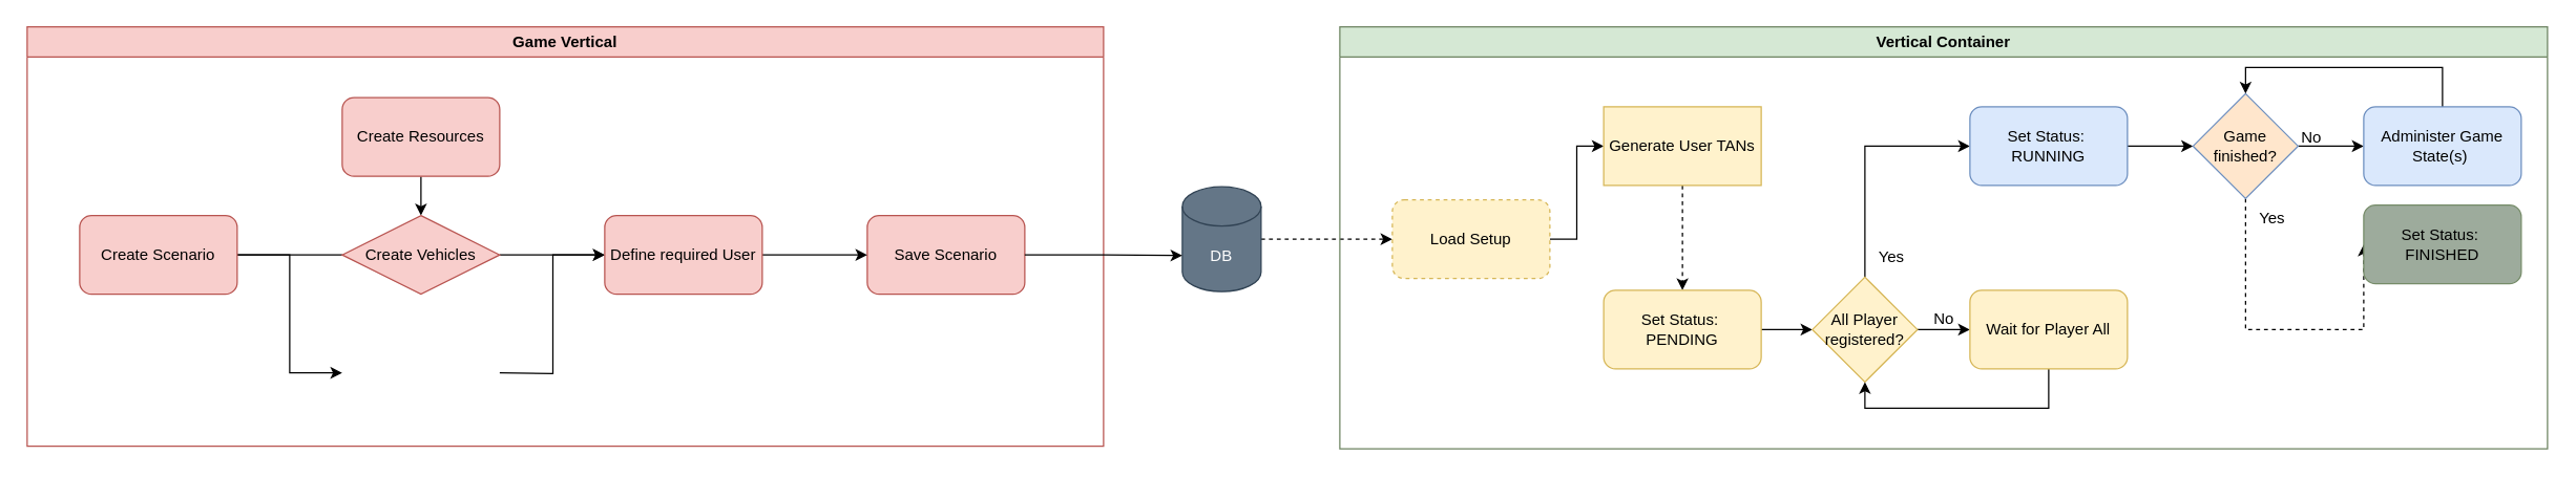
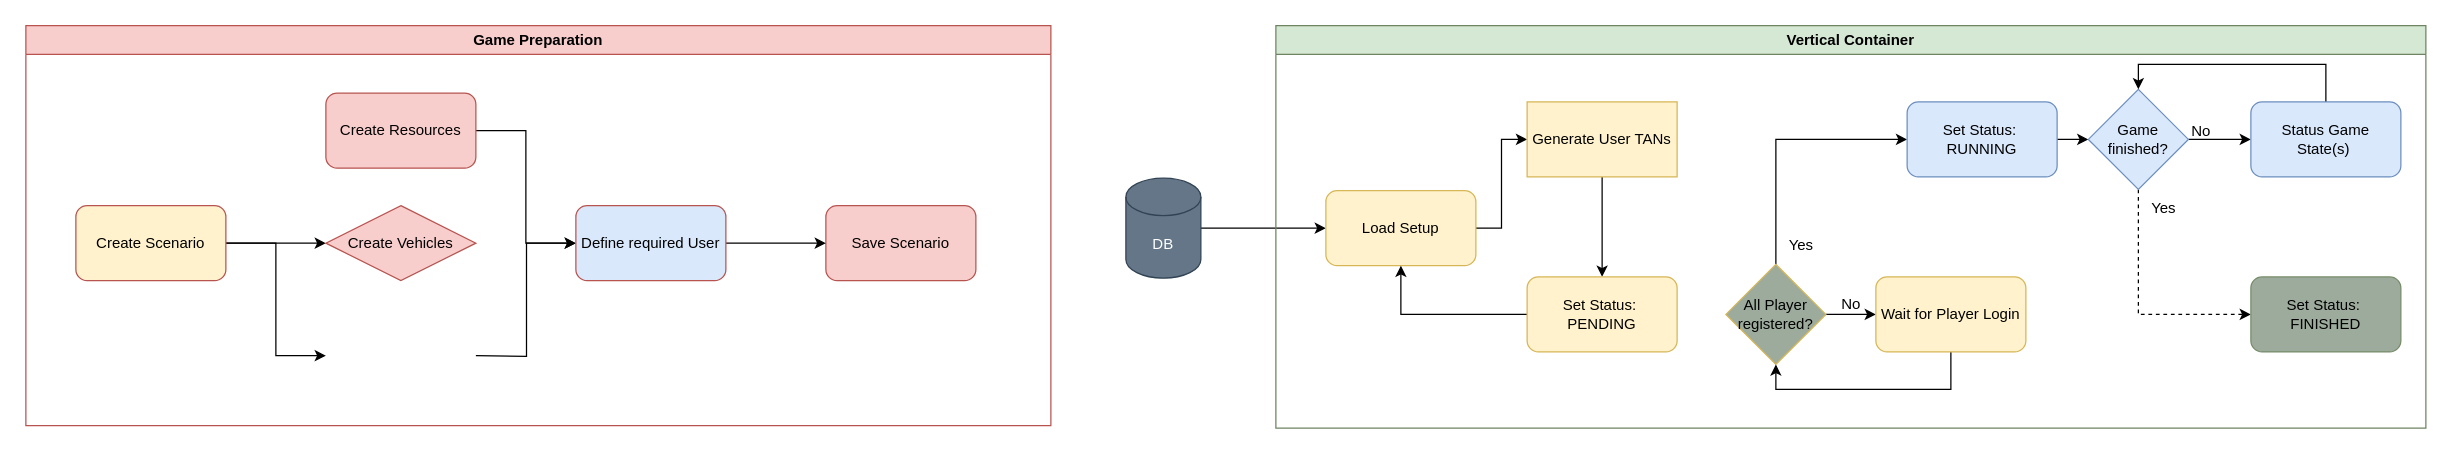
- <mxCell id="2" value="Game Vertical" style="swimlane;whiteSpace=wrap;html=1;fillColor=#f8cecc;strokeColor=#b85450;" vertex="1" parent="1"><mxGeometry x="20" y="20" width="820" height="320" as="geometry" /></mxCell>
+ <mxCell id="2" value="Game Preparation" style="swimlane;whiteSpace=wrap;html=1;fillColor=#f8cecc;strokeColor=#b85450;" vertex="1" parent="1"><mxGeometry x="20" y="20" width="820" height="320" as="geometry" /></mxCell>
- <mxCell id="28" value="Set&amp;nbsp;&lt;span style=&quot;background-color: initial;&quot;&gt;Status:&amp;nbsp;&lt;/span&gt;&lt;div&gt;RUNNING&lt;/div&gt;" style="rounded=1;whiteSpace=wrap;html=1;fillColor=#dae8fc;strokeColor=#6c8ebf;" vertex="1" parent="17"><mxGeometry x="480" y="61" width="120" height="60" as="geometry" /></mxCell>
+ <mxCell id="28" value="Set&amp;nbsp;&lt;span style=&quot;background-color: initial;&quot;&gt;Status:&amp;nbsp;&lt;/span&gt;&lt;div&gt;RUNNING&lt;/div&gt;" style="rounded=1;whiteSpace=wrap;html=1;fillColor=#dae8fc;strokeColor=#6c8ebf;" vertex="1" parent="17"><mxGeometry x="505" y="61" width="120" height="60" as="geometry" /></mxCell>
- <mxCell id="35" value="Game&lt;div&gt;finished?&lt;/div&gt;" style="rhombus;whiteSpace=wrap;html=1;fillColor=#ffe6cc;strokeColor=#6c8ebf;" vertex="1" parent="17"><mxGeometry x="650" y="51" width="80" height="80" as="geometry" /></mxCell>
+ <mxCell id="35" value="Game&lt;div&gt;finished?&lt;/div&gt;" style="rhombus;whiteSpace=wrap;html=1;fillColor=#dae8fc;strokeColor=#6c8ebf;" vertex="1" parent="17"><mxGeometry x="650" y="51" width="80" height="80" as="geometry" /></mxCell>
- <mxCell id="37" value="Administer Game State(s)&amp;nbsp;" style="rounded=1;whiteSpace=wrap;html=1;fillColor=#dae8fc;strokeColor=#6c8ebf;" vertex="1" parent="17"><mxGeometry x="780" y="61" width="120" height="60" as="geometry" /></mxCell>
+ <mxCell id="37" value="Status Game State(s)&amp;nbsp;" style="rounded=1;whiteSpace=wrap;html=1;fillColor=#dae8fc;strokeColor=#6c8ebf;" vertex="1" parent="17"><mxGeometry x="780" y="61" width="120" height="60" as="geometry" /></mxCell>
- <mxCell id="6" style="edgeStyle=orthogonalEdgeStyle;rounded=0;orthogonalLoop=1;jettySize=auto;html=1;" edge="1" parent="2" source="7" target="9"><mxGeometry relative="1" as="geometry" /></mxCell>
+ <mxCell id="6" style="edgeStyle=orthogonalEdgeStyle;rounded=0;orthogonalLoop=1;jettySize=auto;html=1;entryX=0;entryY=0.5;entryDx=0;entryDy=0;" edge="1" parent="2" source="7" target="13"><mxGeometry relative="1" as="geometry" /></mxCell>
- <mxCell id="20" style="edgeStyle=orthogonalEdgeStyle;rounded=0;orthogonalLoop=1;jettySize=auto;html=1;entryX=0.5;entryY=0;entryDx=0;entryDy=0;dashed=1;" edge="1" parent="17" source="21" target="23"><mxGeometry relative="1" as="geometry" /></mxCell>
+ <mxCell id="20" style="edgeStyle=orthogonalEdgeStyle;rounded=0;orthogonalLoop=1;jettySize=auto;html=1;entryX=0.5;entryY=0;entryDx=0;entryDy=0;" edge="1" parent="17" source="21" target="23"><mxGeometry relative="1" as="geometry" /></mxCell>
- <mxCell id="14" style="edgeStyle=orthogonalEdgeStyle;rounded=0;orthogonalLoop=1;jettySize=auto;html=1;entryX=0;entryY=0.5;entryDx=0;entryDy=0;dashed=1;" edge="1" parent="1" source="15" target="19"><mxGeometry relative="1" as="geometry" /></mxCell>
+ <mxCell id="14" style="edgeStyle=orthogonalEdgeStyle;rounded=0;orthogonalLoop=1;jettySize=auto;html=1;entryX=0;entryY=0.5;entryDx=0;entryDy=0;" edge="1" parent="1" source="15" target="19"><mxGeometry relative="1" as="geometry" /></mxCell>
- <mxCell id="19" value="Load Setup" style="rounded=1;whiteSpace=wrap;html=1;fillColor=#fff2cc;strokeColor=#d6b656;dashed=1;" vertex="1" parent="17"><mxGeometry x="40" y="132" width="120" height="60" as="geometry" /></mxCell>
+ <mxCell id="19" value="Load Setup" style="rounded=1;whiteSpace=wrap;html=1;fillColor=#fff2cc;strokeColor=#d6b656;" vertex="1" parent="17"><mxGeometry x="40" y="132" width="120" height="60" as="geometry" /></mxCell>
- <mxCell id="38" value="Set&amp;nbsp;&lt;span style=&quot;background-color: initial;&quot;&gt;Status:&amp;nbsp;&lt;/span&gt;&lt;div&gt;FINISHED&lt;/div&gt;" style="rounded=1;whiteSpace=wrap;html=1;fillColor=#9DAB9C;strokeColor=#768c69;" vertex="1" parent="17"><mxGeometry x="780" y="136" width="120" height="60" as="geometry" /></mxCell>
+ <mxCell id="38" value="Set&amp;nbsp;&lt;span style=&quot;background-color: initial;&quot;&gt;Status:&amp;nbsp;&lt;/span&gt;&lt;div&gt;FINISHED&lt;/div&gt;" style="rounded=1;whiteSpace=wrap;html=1;fillColor=#9DAB9C;strokeColor=#768c69;" vertex="1" parent="17"><mxGeometry x="780" y="201" width="120" height="60" as="geometry" /></mxCell>
- <mxCell id="5" value="Create Scenario" style="rounded=1;whiteSpace=wrap;html=1;fillColor=#f8cecc;strokeColor=#b85450;" vertex="1" parent="2"><mxGeometry x="40" y="144" width="120" height="60" as="geometry" /></mxCell>
+ <mxCell id="5" value="Create Scenario" style="rounded=1;whiteSpace=wrap;html=1;fillColor=#fff2cc;strokeColor=#b85450;" vertex="1" parent="2"><mxGeometry x="40" y="144" width="120" height="60" as="geometry" /></mxCell>
- <mxCell id="3" style="edgeStyle=orthogonalEdgeStyle;rounded=0;orthogonalLoop=1;jettySize=auto;html=1;entryX=0;entryY=0.5;entryDx=0;entryDy=0;endArrow=none;" edge="1" parent="2" source="5" target="9"><mxGeometry relative="1" as="geometry" /></mxCell>
+ <mxCell id="3" style="edgeStyle=orthogonalEdgeStyle;rounded=0;orthogonalLoop=1;jettySize=auto;html=1;entryX=0;entryY=0.5;entryDx=0;entryDy=0;" edge="1" parent="2" source="5" target="9"><mxGeometry relative="1" as="geometry" /></mxCell>
- <mxCell id="8" style="edgeStyle=orthogonalEdgeStyle;rounded=0;orthogonalLoop=1;jettySize=auto;html=1;entryX=0;entryY=0.5;entryDx=0;entryDy=0;" edge="1" parent="2" source="9" target="13"><mxGeometry relative="1" as="geometry" /></mxCell>
- <mxCell id="13" value="Define required User" style="rounded=1;whiteSpace=wrap;html=1;fillColor=#f8cecc;strokeColor=#b85450;" vertex="1" parent="2"><mxGeometry x="440" y="144" width="120" height="60" as="geometry" /></mxCell>
+ <mxCell id="13" value="Define required User" style="rounded=1;whiteSpace=wrap;html=1;fillColor=#dae8fc;strokeColor=#b85450;" vertex="1" parent="2"><mxGeometry x="440" y="144" width="120" height="60" as="geometry" /></mxCell>
- <mxCell id="16" style="edgeStyle=orthogonalEdgeStyle;rounded=0;orthogonalLoop=1;jettySize=auto;html=1;entryX=0;entryY=0;entryDx=0;entryDy=52.5;entryPerimeter=0;" edge="1" parent="1" source="11" target="15"><mxGeometry relative="1" as="geometry" /></mxCell>
- <mxCell id="22" style="edgeStyle=orthogonalEdgeStyle;rounded=0;orthogonalLoop=1;jettySize=auto;html=1;entryX=0;entryY=0.5;entryDx=0;entryDy=0;" edge="1" parent="17" source="23" target="26"><mxGeometry relative="1" as="geometry" /></mxCell>
+ <mxCell id="22" style="edgeStyle=orthogonalEdgeStyle;rounded=0;orthogonalLoop=1;jettySize=auto;html=1;" edge="1" parent="17" source="23" target="19"><mxGeometry relative="1" as="geometry" /></mxCell>
- <mxCell id="26" value="All Player&lt;div&gt;registered?&lt;/div&gt;" style="rhombus;whiteSpace=wrap;html=1;fillColor=#fff2cc;strokeColor=#d6b656;" vertex="1" parent="17"><mxGeometry x="360" y="191" width="80" height="80" as="geometry" /></mxCell>
+ <mxCell id="26" value="All Player&lt;div&gt;registered?&lt;/div&gt;" style="rhombus;whiteSpace=wrap;html=1;fillColor=#9dab9c;strokeColor=#d6b656;" vertex="1" parent="17"><mxGeometry x="360" y="191" width="80" height="80" as="geometry" /></mxCell>
- <mxCell id="30" value="Wait for Player All" style="rounded=1;whiteSpace=wrap;html=1;fillColor=#fff2cc;strokeColor=#d6b656;" vertex="1" parent="17"><mxGeometry x="480" y="201" width="120" height="60" as="geometry" /></mxCell>
+ <mxCell id="30" value="Wait for Player Login" style="rounded=1;whiteSpace=wrap;html=1;fillColor=#fff2cc;strokeColor=#d6b656;" vertex="1" parent="17"><mxGeometry x="480" y="201" width="120" height="60" as="geometry" /></mxCell>
